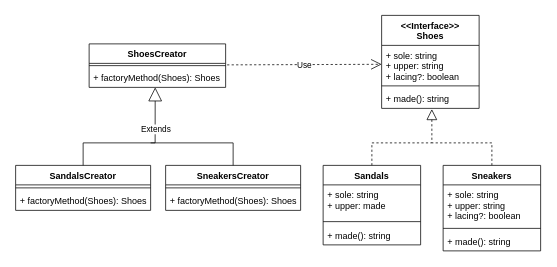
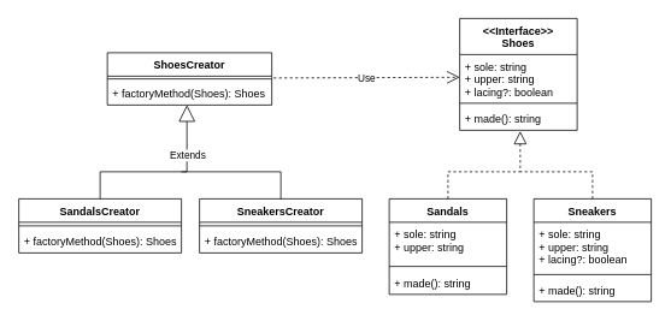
- <mxCell id="14" value="+ sole: string&#10;+ upper: made" style="text;strokeColor=none;fillColor=none;align=left;verticalAlign=top;spacingLeft=4;spacingRight=4;overflow=hidden;rotatable=0;points=[[0,0.5],[1,0.5]];portConstraint=eastwest;fontColor=#000000;" vertex="1" parent="13"><mxGeometry y="26" width="130" height="44" as="geometry" /></mxCell>
+ <mxCell id="14" value="+ sole: string&#10;+ upper: string" style="text;strokeColor=none;fillColor=none;align=left;verticalAlign=top;spacingLeft=4;spacingRight=4;overflow=hidden;rotatable=0;points=[[0,0.5],[1,0.5]];portConstraint=eastwest;fontColor=#000000;" vertex="1" parent="13"><mxGeometry y="26" width="130" height="44" as="geometry" /></mxCell>
